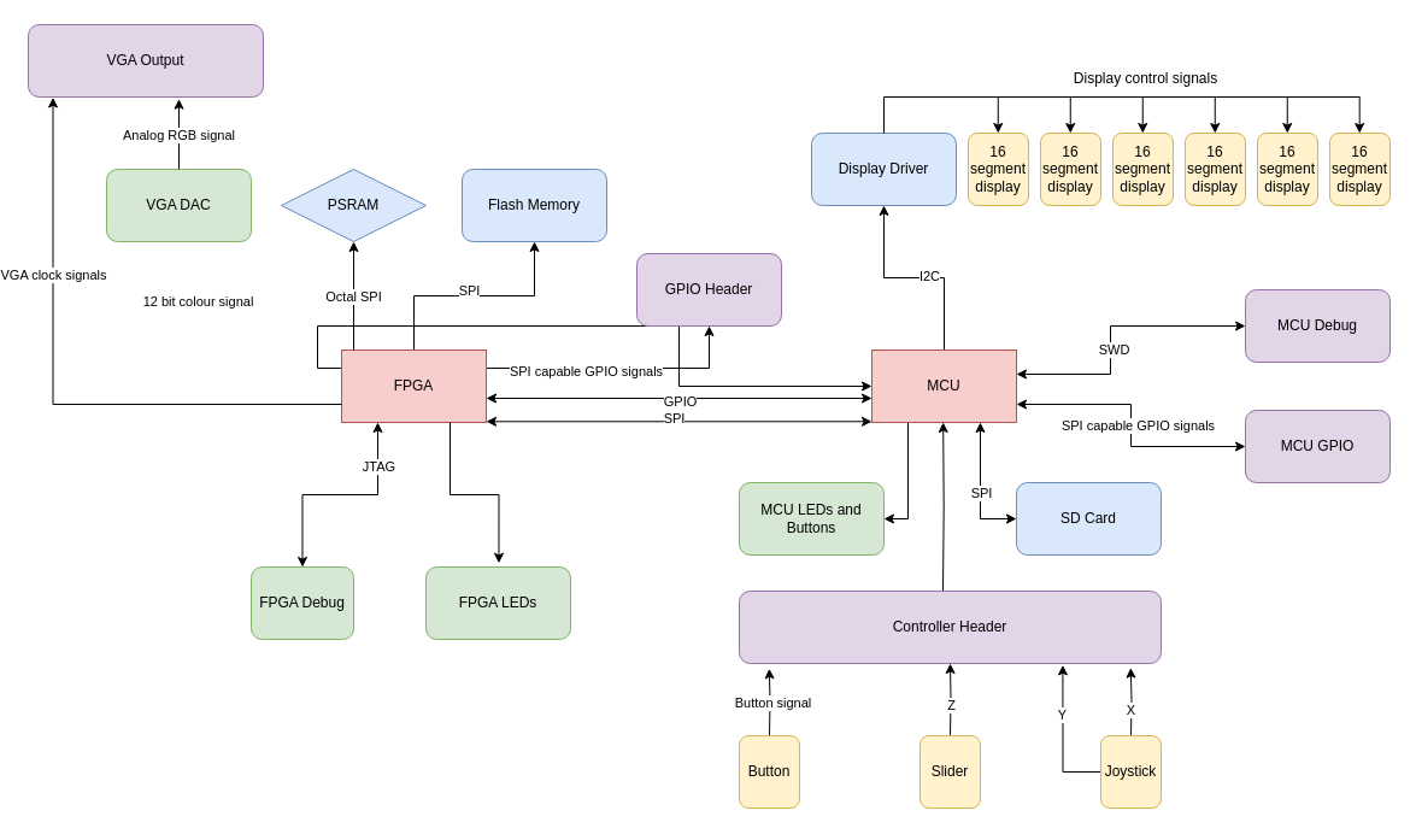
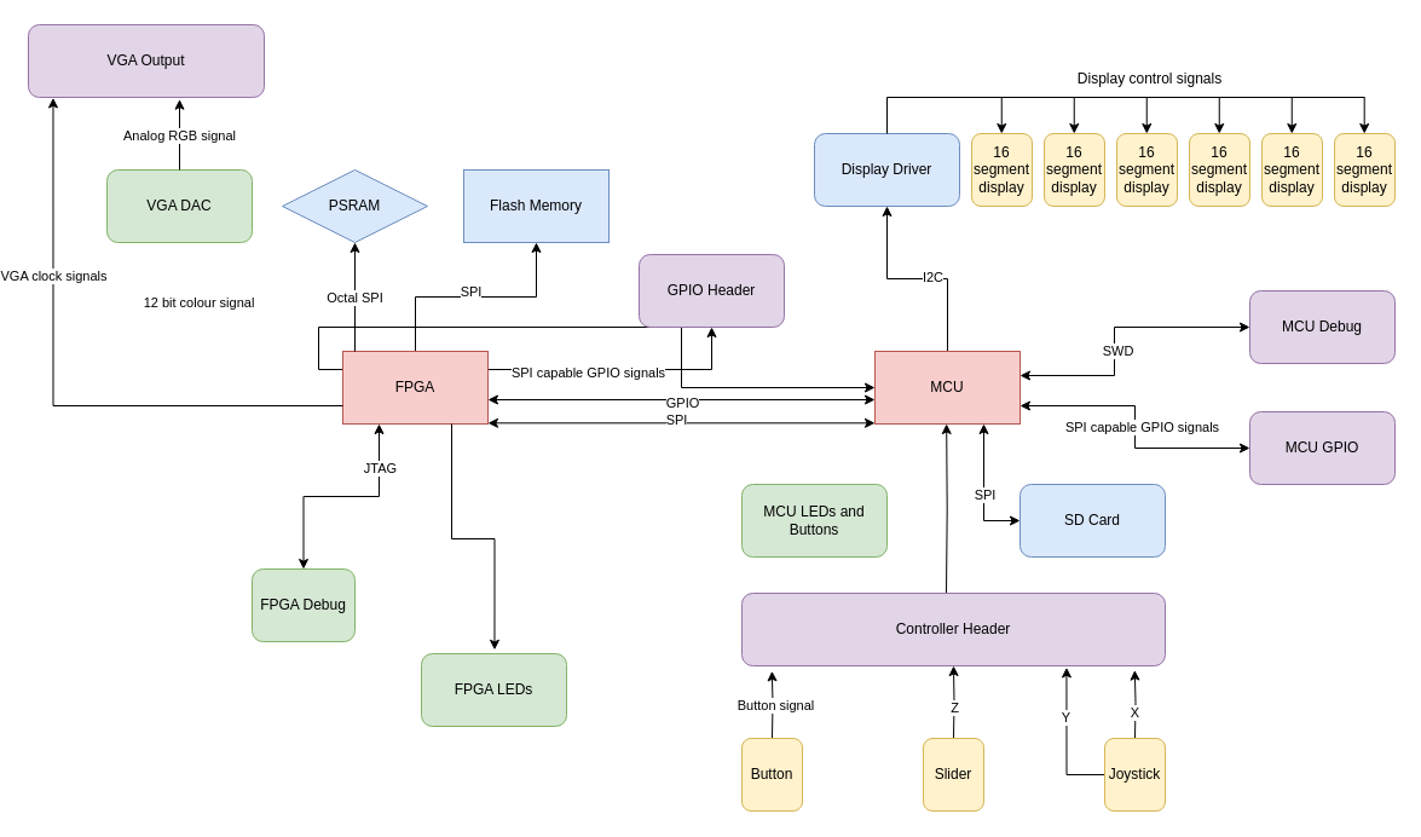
- <mxCell id="57" value="Flash Memory" style="rounded=1;whiteSpace=wrap;html=1;fillColor=#dae8fc;strokeColor=#6c8ebf;" vertex="1" parent="1"><mxGeometry x="380" y="140" width="120" height="60" as="geometry" /></mxCell>
+ <mxCell id="57" value="Flash Memory" style="whiteSpace=wrap;html=1;fillColor=#dae8fc;strokeColor=#6c8ebf;rounded=0;" vertex="1" parent="1"><mxGeometry x="380" y="140" width="120" height="60" as="geometry" /></mxCell>
- <mxCell id="10" style="edgeStyle=orthogonalEdgeStyle;rounded=0;orthogonalLoop=1;jettySize=auto;html=1;exitX=0.25;exitY=1;exitDx=0;exitDy=0;entryX=1;entryY=0.5;entryDx=0;entryDy=0;" edge="1" parent="1" source="14" target="38"><mxGeometry relative="1" as="geometry" /></mxCell>
- <mxCell id="27" value="FPGA LEDs" style="rounded=1;whiteSpace=wrap;html=1;fillColor=#d5e8d4;strokeColor=#82b366;" vertex="1" parent="1"><mxGeometry x="350" y="470" width="120" height="60" as="geometry" /></mxCell>
+ <mxCell id="27" value="FPGA LEDs" style="rounded=1;whiteSpace=wrap;html=1;fillColor=#d5e8d4;strokeColor=#82b366;" vertex="1" parent="1"><mxGeometry x="345" y="540" width="120" height="60" as="geometry" /></mxCell>
